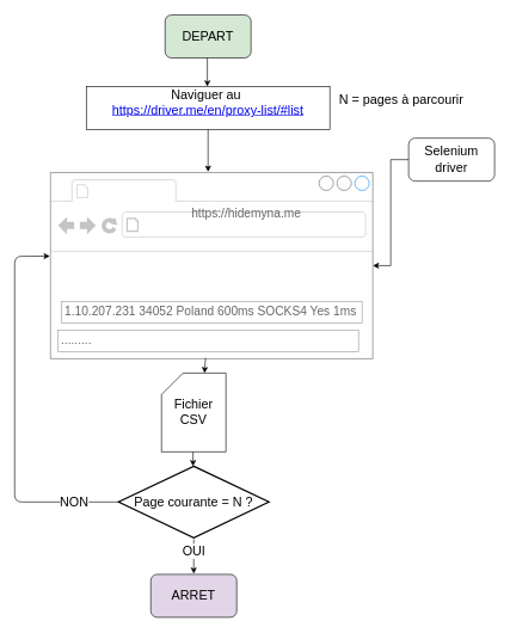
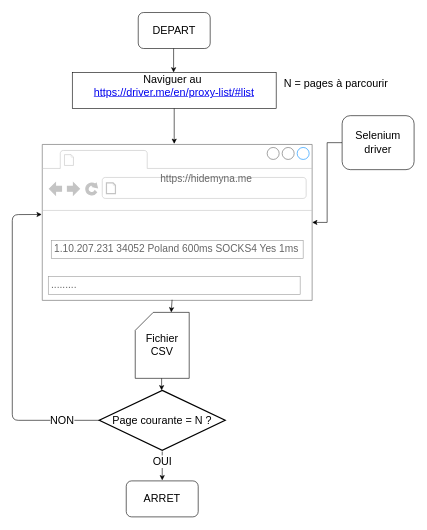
- <mxCell id="17" value="&lt;font style=&quot;font-size: 18px&quot;&gt;DEPART&lt;/font&gt;" style="rounded=1;whiteSpace=wrap;html=1;fillColor=#d5e8d4;" vertex="1" parent="1"><mxGeometry x="230" y="20" width="120" height="60" as="geometry" /></mxCell>
+ <mxCell id="17" value="&lt;font style=&quot;font-size: 18px&quot;&gt;DEPART&lt;/font&gt;" style="rounded=1;whiteSpace=wrap;html=1;" vertex="1" parent="1"><mxGeometry x="230" y="20" width="120" height="60" as="geometry" /></mxCell>
- <mxCell id="5" value="&lt;font style=&quot;font-size: 18px&quot;&gt;Selenium driver&lt;/font&gt;" style="rounded=1;whiteSpace=wrap;html=1;" vertex="1" parent="1"><mxGeometry x="570" y="192" width="120" height="60" as="geometry" /></mxCell>
+ <mxCell id="5" value="&lt;font style=&quot;font-size: 18px&quot;&gt;Selenium driver&lt;/font&gt;" style="rounded=1;whiteSpace=wrap;html=1;" vertex="1" parent="1"><mxGeometry x="570" y="192" width="120" height="90" as="geometry" /></mxCell>
- <mxCell id="8" value="1.10.207.231 34052 Poland 600ms SOCKS4 Yes 1ms&amp;nbsp;&amp;nbsp;" style="strokeWidth=1;shadow=0;dashed=0;align=center;html=1;shape=mxgraph.mockup.forms.pwField;strokeColor=#999999;mainText=;align=left;fillColor=#ffffff;fontColor=#666666;fontSize=17;spacingLeft=3;" vertex="1" parent="6"><mxGeometry x="15" y="180" width="420" height="30" as="geometry" /></mxCell>
+ <mxCell id="8" value="1.10.207.231 34052 Poland 600ms SOCKS4 Yes 1ms&amp;nbsp;&amp;nbsp;" style="strokeWidth=1;shadow=0;dashed=0;align=center;html=1;shape=mxgraph.mockup.forms.pwField;strokeColor=#999999;mainText=;align=left;fillColor=#ffffff;fontColor=#666666;fontSize=17;spacingLeft=3;" vertex="1" parent="6"><mxGeometry x="15" y="160" width="420" height="30" as="geometry" /></mxCell>
- <mxCell id="16" value="&lt;font style=&quot;font-size: 18px&quot;&gt;ARRET&lt;/font&gt;" style="rounded=1;whiteSpace=wrap;html=1;fillColor=#e1d5e7;" vertex="1" parent="1"><mxGeometry x="210" y="801" width="120" height="60" as="geometry" /></mxCell>
+ <mxCell id="16" value="&lt;font style=&quot;font-size: 18px&quot;&gt;ARRET&lt;/font&gt;" style="rounded=1;whiteSpace=wrap;html=1;" vertex="1" parent="1"><mxGeometry x="210" y="801" width="120" height="60" as="geometry" /></mxCell>
